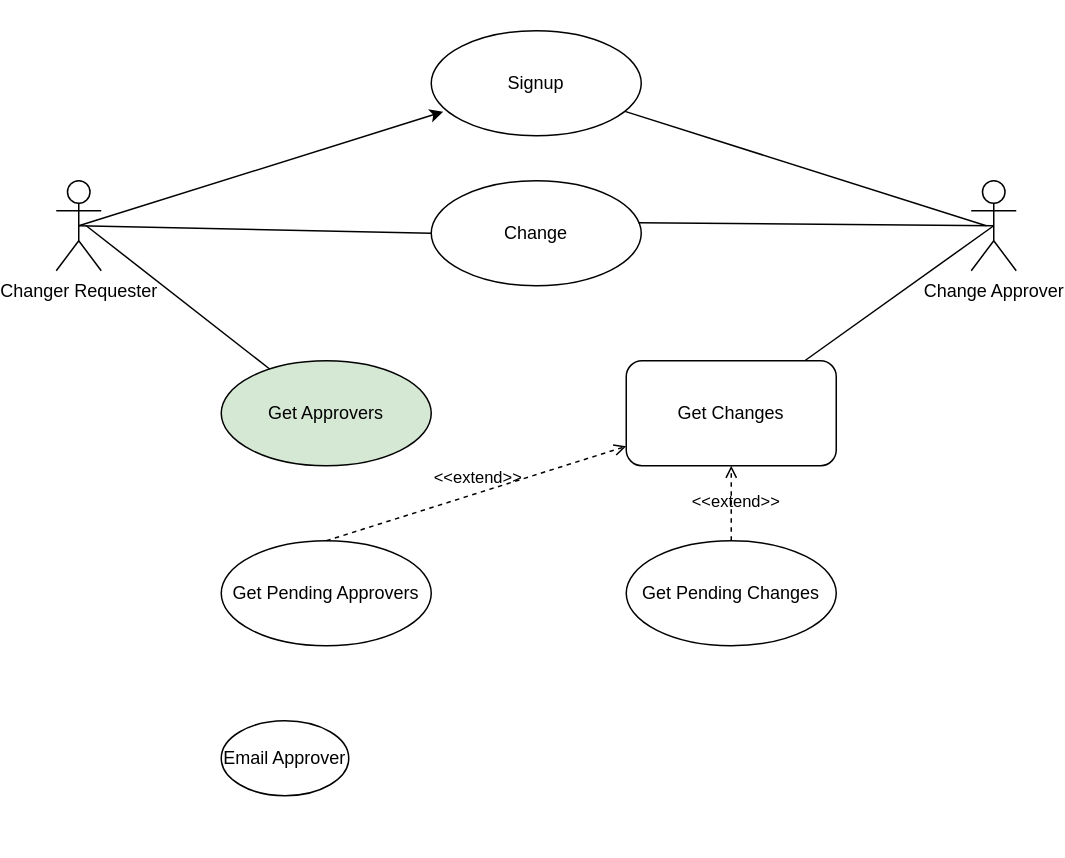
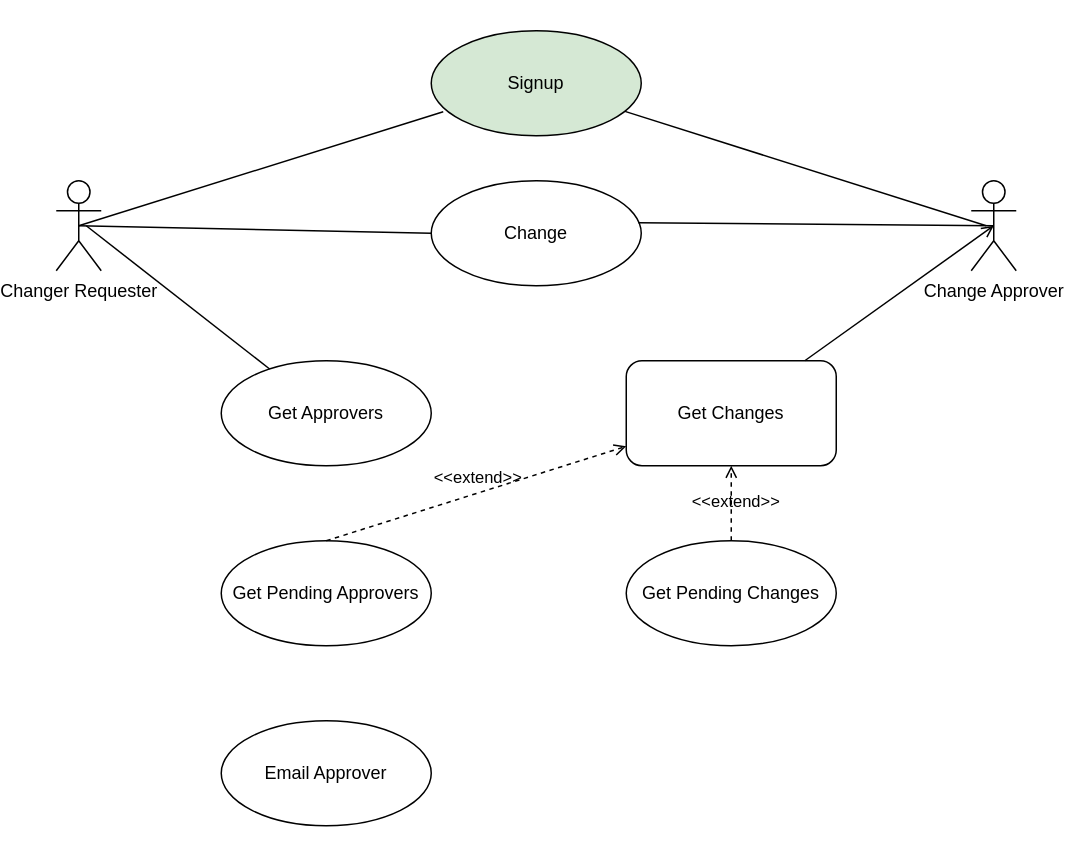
- <mxCell id="3" value="Signup" style="ellipse;whiteSpace=wrap;html=1;" vertex="1" parent="1"><mxGeometry x="270" y="20" width="140" height="70" as="geometry" /></mxCell>
+ <mxCell id="3" value="Signup" style="ellipse;whiteSpace=wrap;html=1;fillColor=#d5e8d4;" vertex="1" parent="1"><mxGeometry x="270" y="20" width="140" height="70" as="geometry" /></mxCell>
- <mxCell id="12" value="" style="endArrow=classic;html=1;exitX=0.5;exitY=0.5;exitDx=0;exitDy=0;entryX=0.057;entryY=0.771;entryDx=0;entryDy=0;exitPerimeter=0;entryPerimeter=0;" edge="1" parent="1" source="2" target="3"><mxGeometry width="50" height="50" relative="1" as="geometry"><mxPoint x="80" y="100" as="sourcePoint" /><mxPoint x="295" y="105" as="targetPoint" /><Array as="points" /></mxGeometry></mxCell>
+ <mxCell id="12" value="" style="endArrow=none;html=1;exitX=0.5;exitY=0.5;exitDx=0;exitDy=0;entryX=0.057;entryY=0.771;entryDx=0;entryDy=0;exitPerimeter=0;entryPerimeter=0;" edge="1" parent="1" source="2" target="3"><mxGeometry width="50" height="50" relative="1" as="geometry"><mxPoint x="80" y="100" as="sourcePoint" /><mxPoint x="295" y="105" as="targetPoint" /><Array as="points" /></mxGeometry></mxCell>
- <mxCell id="13" value="" style="endArrow=none;html=1;entryX=0.5;entryY=0.5;entryDx=0;entryDy=0;entryPerimeter=0;" edge="1" parent="1" source="7" target="4"><mxGeometry width="50" height="50" relative="1" as="geometry"><mxPoint x="430" y="230" as="sourcePoint" /><mxPoint x="645" y="235" as="targetPoint" /><Array as="points" /></mxGeometry></mxCell>
+ <mxCell id="13" value="" style="endArrow=open;html=1;entryX=0.5;entryY=0.5;entryDx=0;entryDy=0;entryPerimeter=0;" edge="1" parent="1" source="7" target="4"><mxGeometry width="50" height="50" relative="1" as="geometry"><mxPoint x="430" y="230" as="sourcePoint" /><mxPoint x="645" y="235" as="targetPoint" /><Array as="points" /></mxGeometry></mxCell>
- <mxCell id="6" value="Get Approvers" style="ellipse;whiteSpace=wrap;html=1;fillColor=#d5e8d4;" vertex="1" parent="1"><mxGeometry x="130" y="240" width="140" height="70" as="geometry" /></mxCell>
+ <mxCell id="6" value="Get Approvers" style="ellipse;whiteSpace=wrap;html=1;" vertex="1" parent="1"><mxGeometry x="130" y="240" width="140" height="70" as="geometry" /></mxCell>
- <mxCell id="16" value="Email Approver&lt;br&gt;" style="ellipse;whiteSpace=wrap;html=1;" vertex="1" parent="1"><mxGeometry x="130" y="480" width="85" height="50" as="geometry" /></mxCell>
+ <mxCell id="16" value="Email Approver&lt;br&gt;" style="ellipse;whiteSpace=wrap;html=1;" vertex="1" parent="1"><mxGeometry x="130" y="480" width="140" height="70" as="geometry" /></mxCell>
